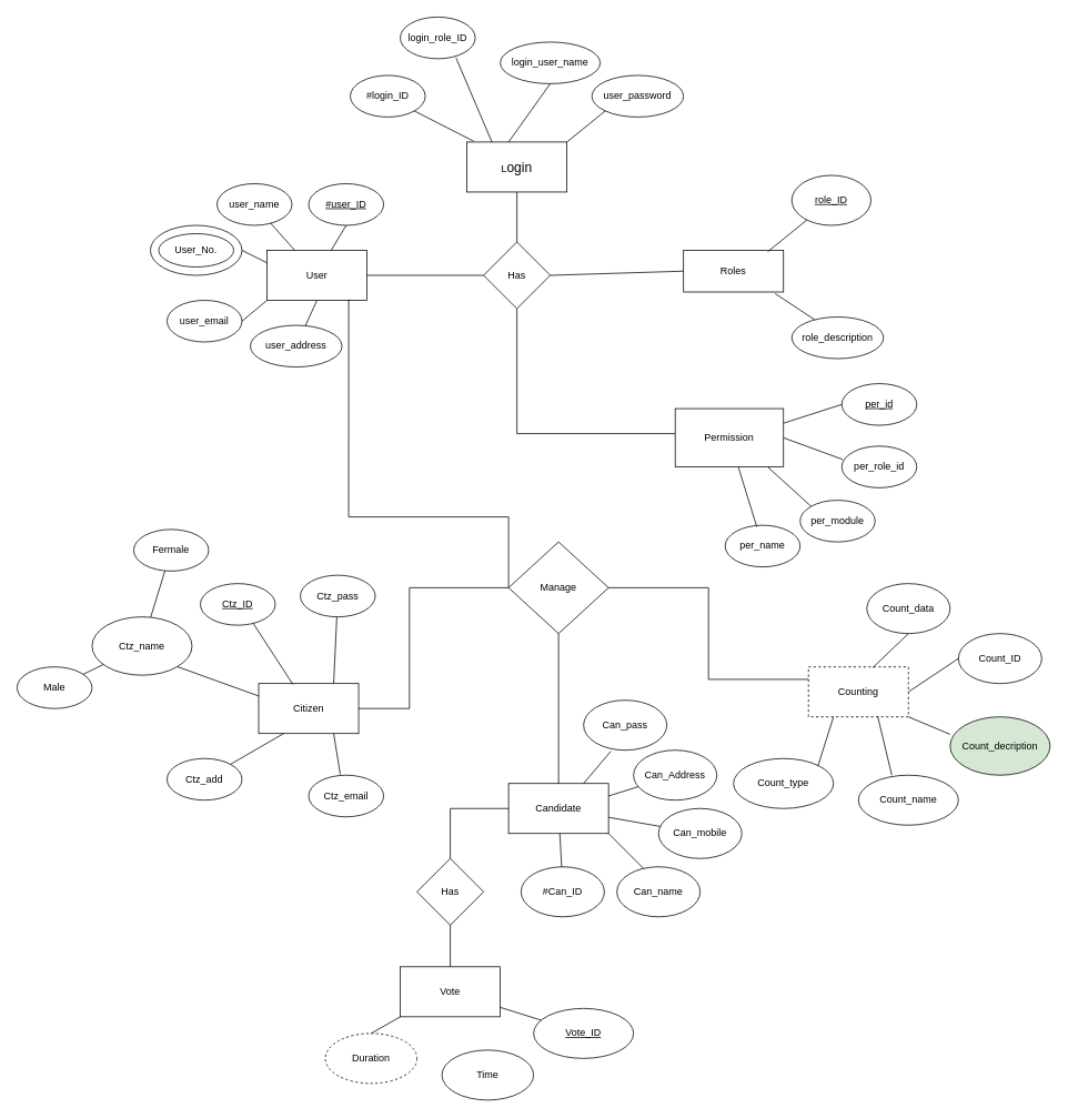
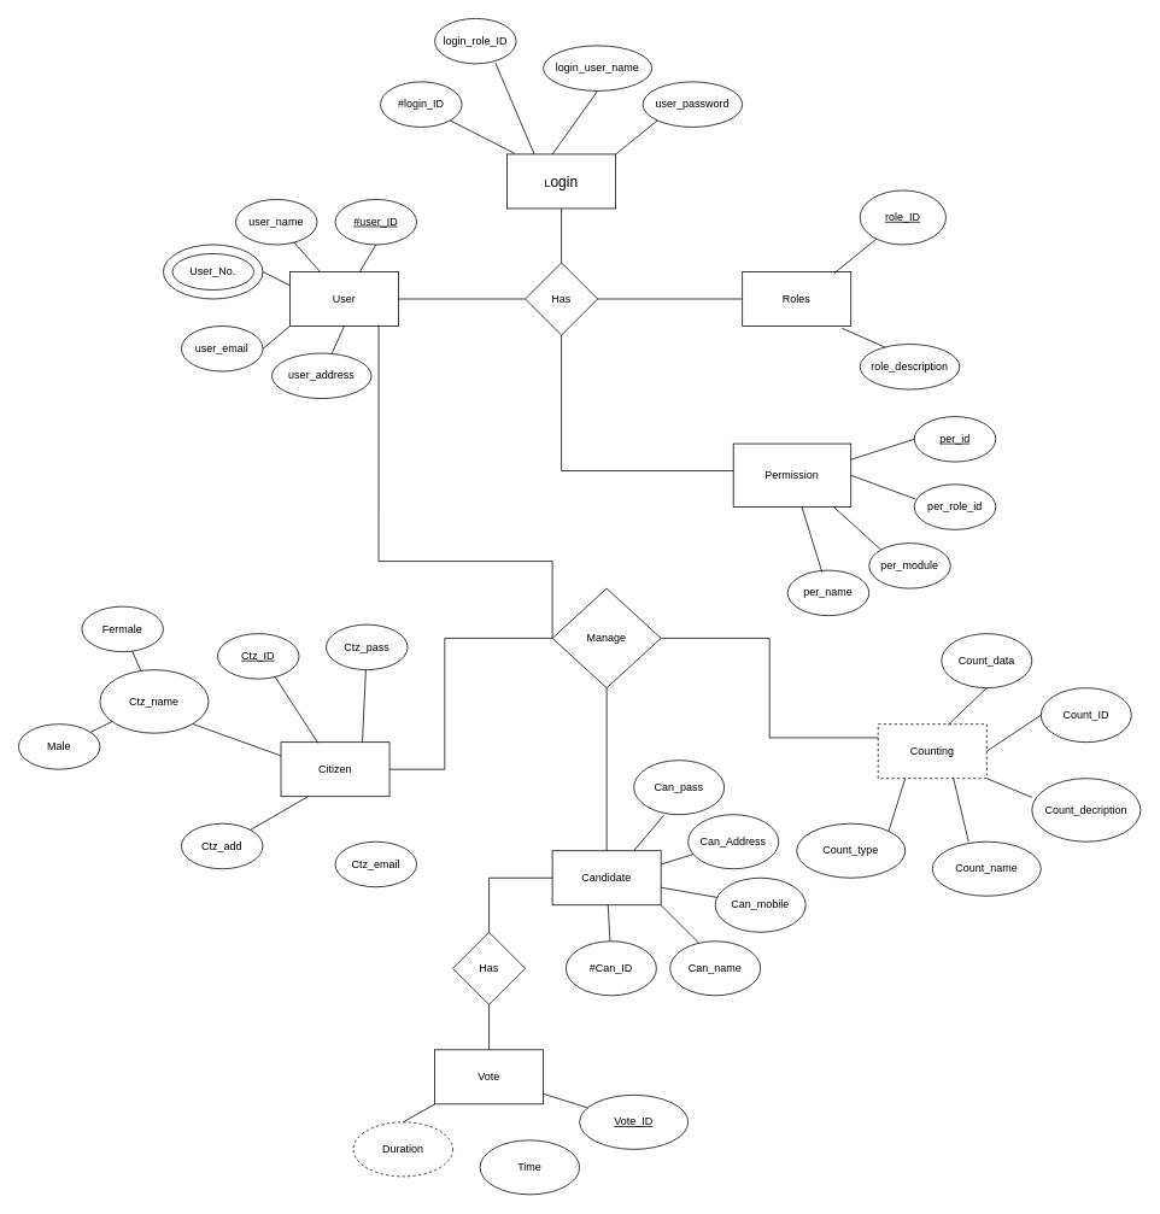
- <mxCell id="4" value="Roles" style="rounded=0;whiteSpace=wrap;html=1;" vertex="1" parent="1"><mxGeometry x="820" y="300" width="120" height="50" as="geometry" /></mxCell>
+ <mxCell id="4" value="Roles" style="rounded=0;whiteSpace=wrap;html=1;" vertex="1" parent="1"><mxGeometry x="820" y="300" width="120" height="60" as="geometry" /></mxCell>
- <mxCell id="89" value="Fermale" style="ellipse;whiteSpace=wrap;html=1;" vertex="1" parent="1"><mxGeometry x="160" y="635" width="90" height="50" as="geometry" /></mxCell>
+ <mxCell id="89" value="Fermale" style="ellipse;whiteSpace=wrap;html=1;" vertex="1" parent="1"><mxGeometry x="90" y="670" width="90" height="50" as="geometry" /></mxCell>
- <mxCell id="61" value="Count_decription" style="ellipse;whiteSpace=wrap;html=1;fillColor=#d5e8d4;" vertex="1" parent="1"><mxGeometry x="1140" y="860" width="120" height="70" as="geometry" /></mxCell>
+ <mxCell id="61" value="Count_decription" style="ellipse;whiteSpace=wrap;html=1;" vertex="1" parent="1"><mxGeometry x="1140" y="860" width="120" height="70" as="geometry" /></mxCell>
- <mxCell id="58" value="" style="endArrow=none;html=1;rounded=0;exitX=0.422;exitY=-0.02;exitDx=0;exitDy=0;exitPerimeter=0;entryX=0.75;entryY=1;entryDx=0;entryDy=0;" edge="1" parent="1" source="52" target="45"><mxGeometry width="50" height="50" relative="1" as="geometry"><mxPoint x="450" y="930" as="sourcePoint" /><mxPoint x="500" y="880" as="targetPoint" /></mxGeometry></mxCell>
